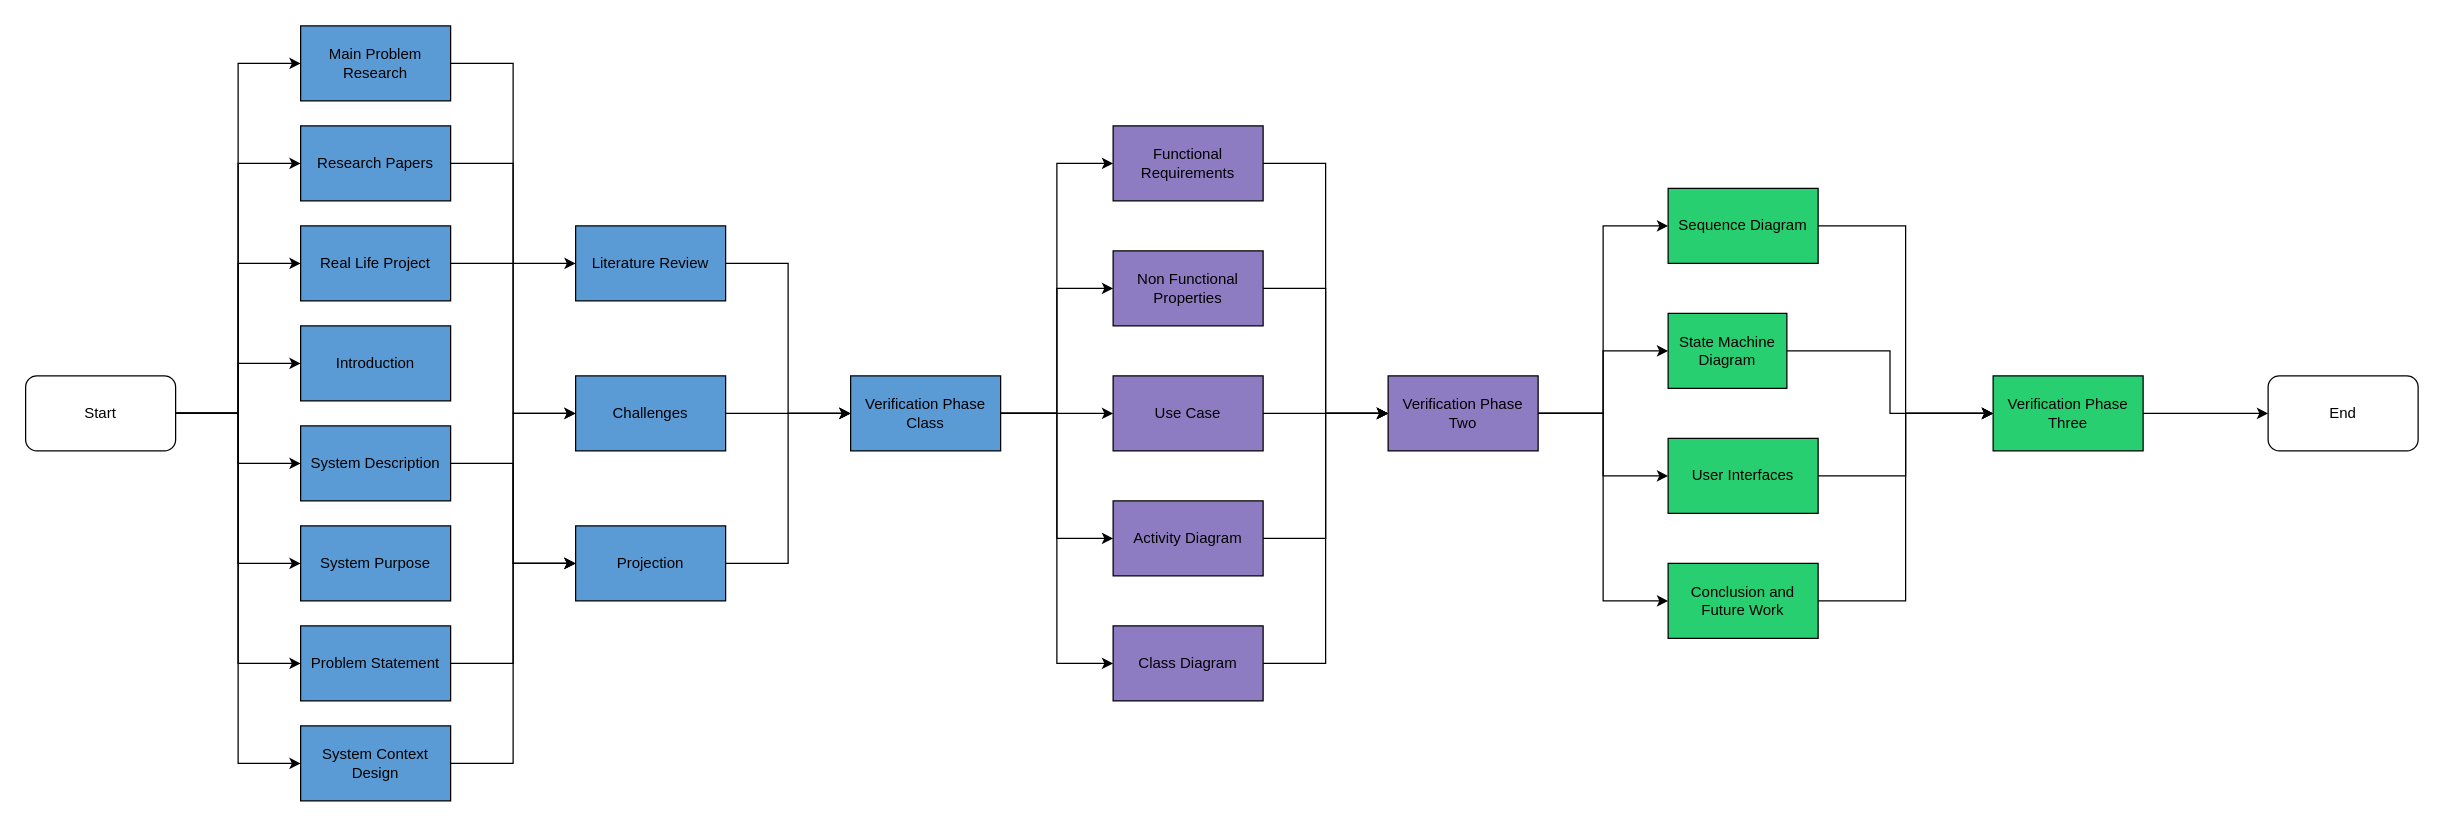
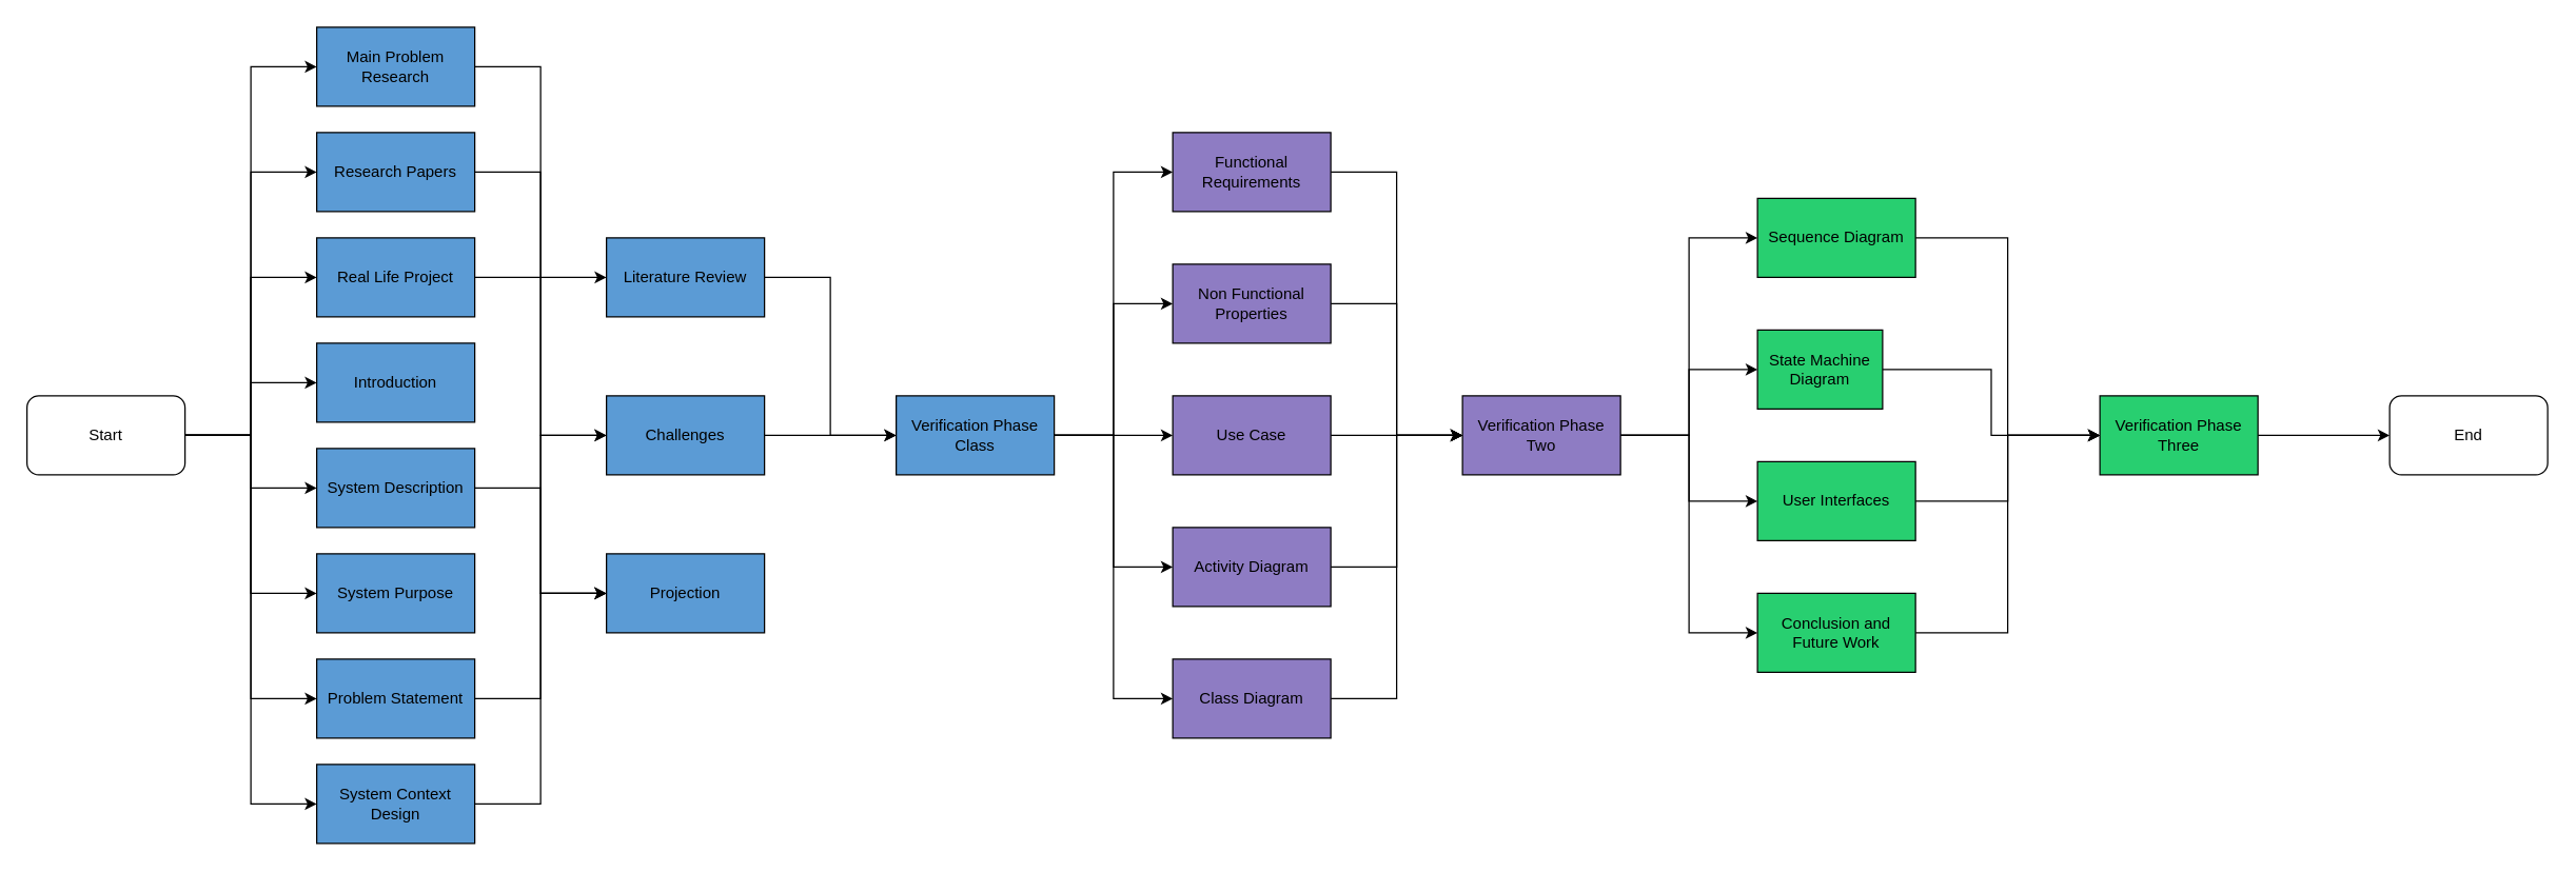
- <mxCell id="29" style="edgeStyle=orthogonalEdgeStyle;rounded=0;orthogonalLoop=1;jettySize=auto;html=1;exitX=1;exitY=0.5;exitDx=0;exitDy=0;entryX=0;entryY=0.5;entryDx=0;entryDy=0;" parent="1" source="30" target="51" edge="1"><mxGeometry relative="1" as="geometry" /></mxCell>
